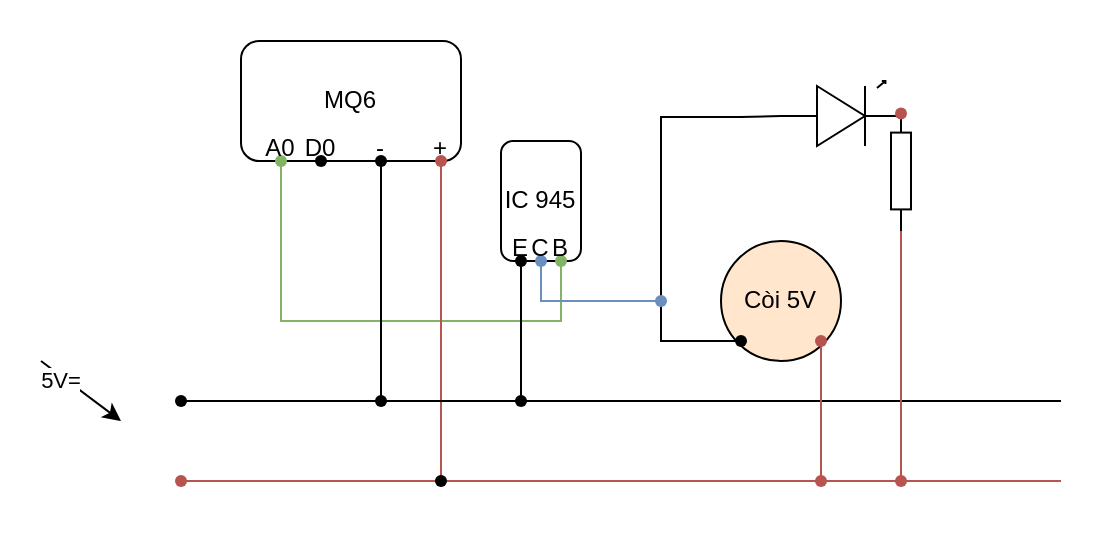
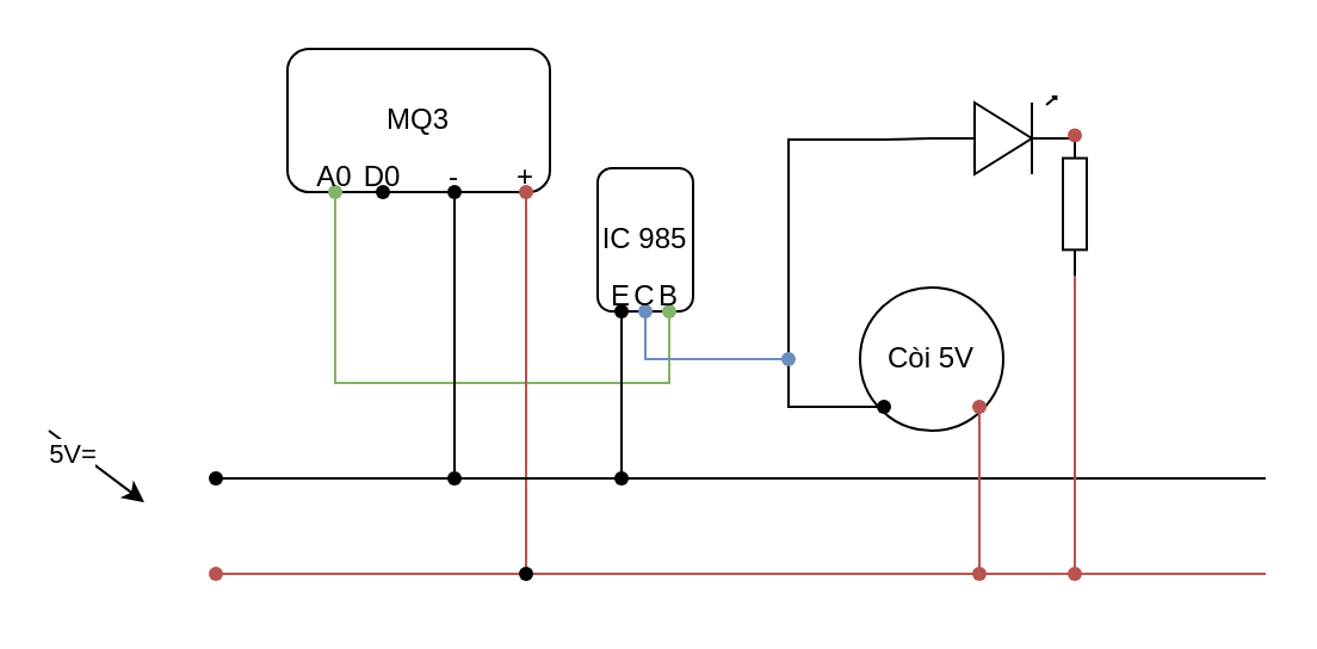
- <mxCell id="2" value="MQ6" style="rounded=1;whiteSpace=wrap;html=1;" vertex="1" parent="1"><mxGeometry x="120" y="20" width="110" height="60" as="geometry" /></mxCell>
+ <mxCell id="2" value="MQ3" style="rounded=1;whiteSpace=wrap;html=1;" vertex="1" parent="1"><mxGeometry x="120" y="20" width="110" height="60" as="geometry" /></mxCell>
- <mxCell id="25" value="IC 945" style="rounded=1;whiteSpace=wrap;html=1;" vertex="1" parent="24"><mxGeometry width="40" height="60" as="geometry" /></mxCell>
+ <mxCell id="25" value="IC 985" style="rounded=1;whiteSpace=wrap;html=1;" vertex="1" parent="24"><mxGeometry width="40" height="60" as="geometry" /></mxCell>
- <mxCell id="3" value="Còi 5V" style="ellipse;whiteSpace=wrap;html=1;fillColor=#ffe6cc;" vertex="1" parent="1"><mxGeometry x="360" y="120" width="60" height="60" as="geometry" /></mxCell>
+ <mxCell id="3" value="Còi 5V" style="ellipse;whiteSpace=wrap;html=1;" vertex="1" parent="1"><mxGeometry x="360" y="120" width="60" height="60" as="geometry" /></mxCell>
